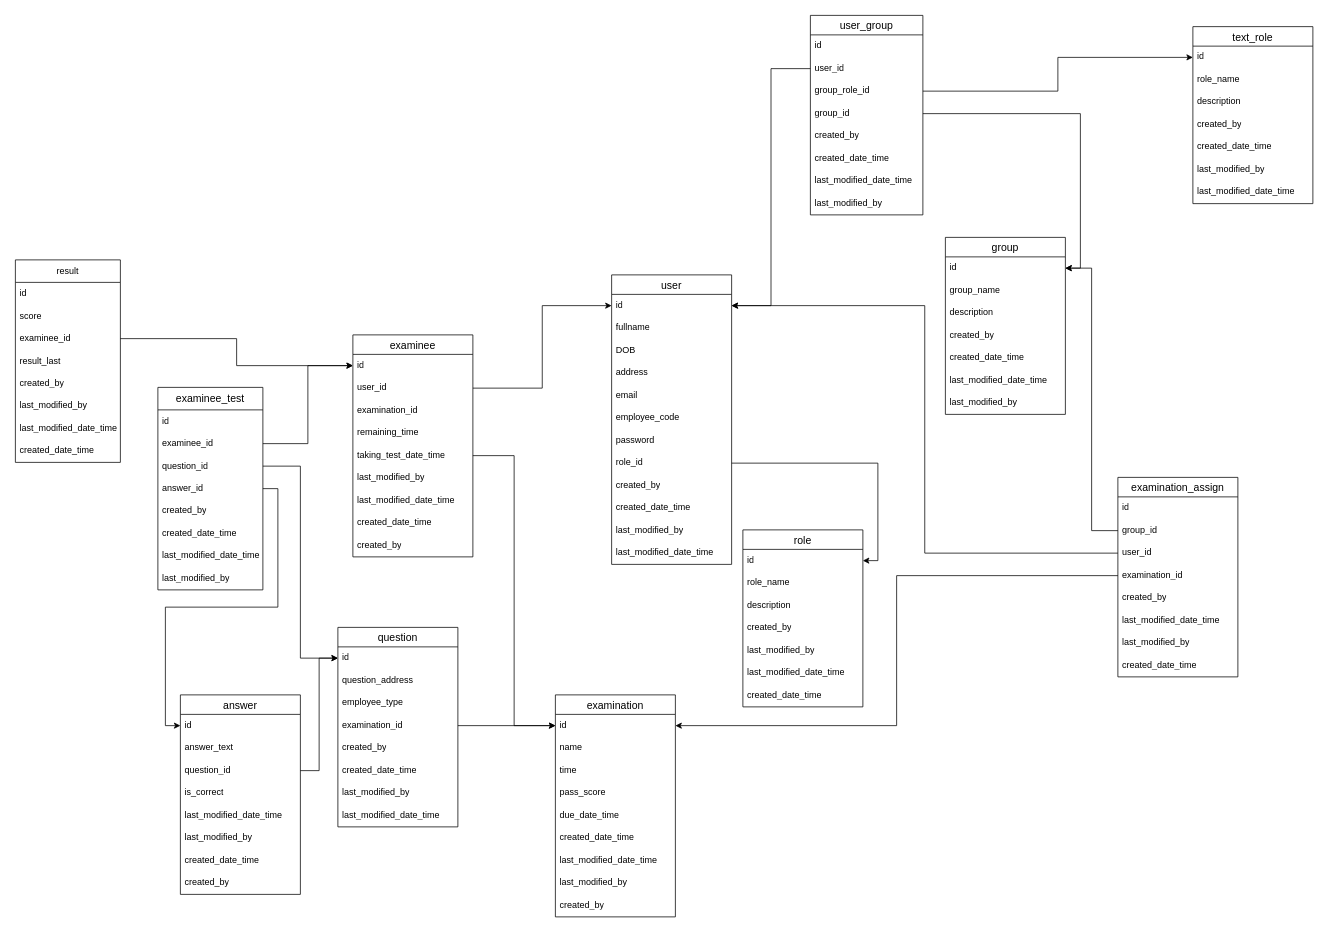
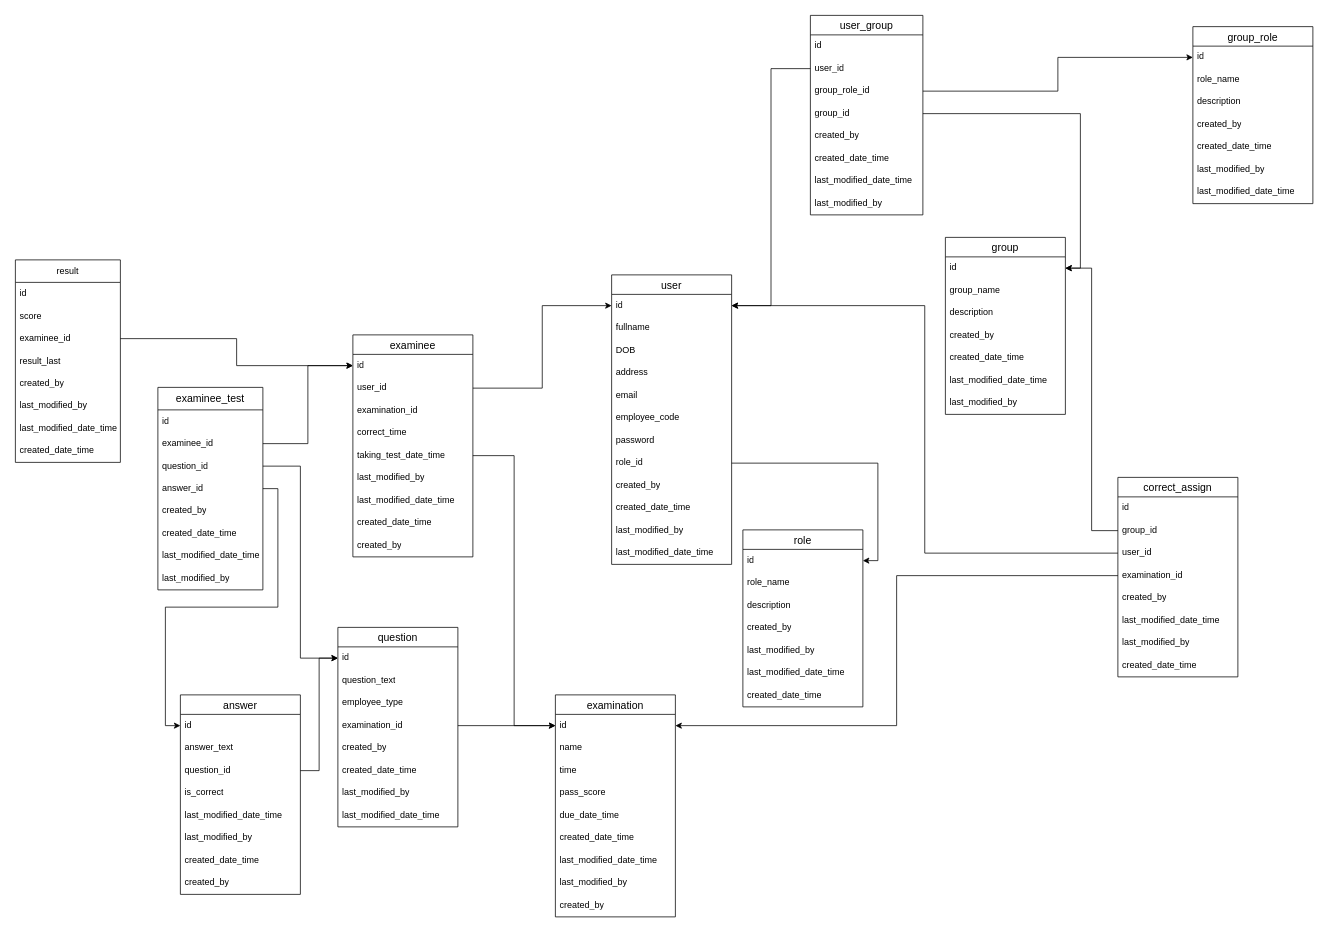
- <mxCell id="32" value="text_role" style="swimlane;fontStyle=0;childLayout=stackLayout;horizontal=1;startSize=26;horizontalStack=0;resizeParent=1;resizeParentMax=0;resizeLast=0;collapsible=1;marginBottom=0;align=center;fontSize=14;" parent="1" vertex="1"><mxGeometry x="1590" y="35" width="160" height="236" as="geometry" /></mxCell>
+ <mxCell id="32" value="group_role" style="swimlane;fontStyle=0;childLayout=stackLayout;horizontal=1;startSize=26;horizontalStack=0;resizeParent=1;resizeParentMax=0;resizeLast=0;collapsible=1;marginBottom=0;align=center;fontSize=14;" parent="1" vertex="1"><mxGeometry x="1590" y="35" width="160" height="236" as="geometry" /></mxCell>
- <mxCell id="95" value="remaining_time" style="text;strokeColor=none;fillColor=none;spacingLeft=4;spacingRight=4;overflow=hidden;rotatable=0;points=[[0,0.5],[1,0.5]];portConstraint=eastwest;fontSize=12;whiteSpace=wrap;html=1;" vertex="1" parent="91"><mxGeometry y="116" width="160" height="30" as="geometry" /></mxCell>
+ <mxCell id="95" value="correct_time" style="text;strokeColor=none;fillColor=none;spacingLeft=4;spacingRight=4;overflow=hidden;rotatable=0;points=[[0,0.5],[1,0.5]];portConstraint=eastwest;fontSize=12;whiteSpace=wrap;html=1;" vertex="1" parent="91"><mxGeometry y="116" width="160" height="30" as="geometry" /></mxCell>
- <mxCell id="68" value="examination_assign" style="swimlane;fontStyle=0;childLayout=stackLayout;horizontal=1;startSize=26;horizontalStack=0;resizeParent=1;resizeParentMax=0;resizeLast=0;collapsible=1;marginBottom=0;align=center;fontSize=14;" parent="1" vertex="1"><mxGeometry x="1490" y="636" width="160" height="266" as="geometry" /></mxCell>
+ <mxCell id="68" value="correct_assign" style="swimlane;fontStyle=0;childLayout=stackLayout;horizontal=1;startSize=26;horizontalStack=0;resizeParent=1;resizeParentMax=0;resizeLast=0;collapsible=1;marginBottom=0;align=center;fontSize=14;" parent="1" vertex="1"><mxGeometry x="1490" y="636" width="160" height="266" as="geometry" /></mxCell>
- <mxCell id="60" value="question_address" style="text;strokeColor=none;fillColor=none;spacingLeft=4;spacingRight=4;overflow=hidden;rotatable=0;points=[[0,0.5],[1,0.5]];portConstraint=eastwest;fontSize=12;whiteSpace=wrap;html=1;" parent="58" vertex="1"><mxGeometry y="56" width="160" height="30" as="geometry" /></mxCell>
+ <mxCell id="60" value="question_text" style="text;strokeColor=none;fillColor=none;spacingLeft=4;spacingRight=4;overflow=hidden;rotatable=0;points=[[0,0.5],[1,0.5]];portConstraint=eastwest;fontSize=12;whiteSpace=wrap;html=1;" parent="58" vertex="1"><mxGeometry y="56" width="160" height="30" as="geometry" /></mxCell>
